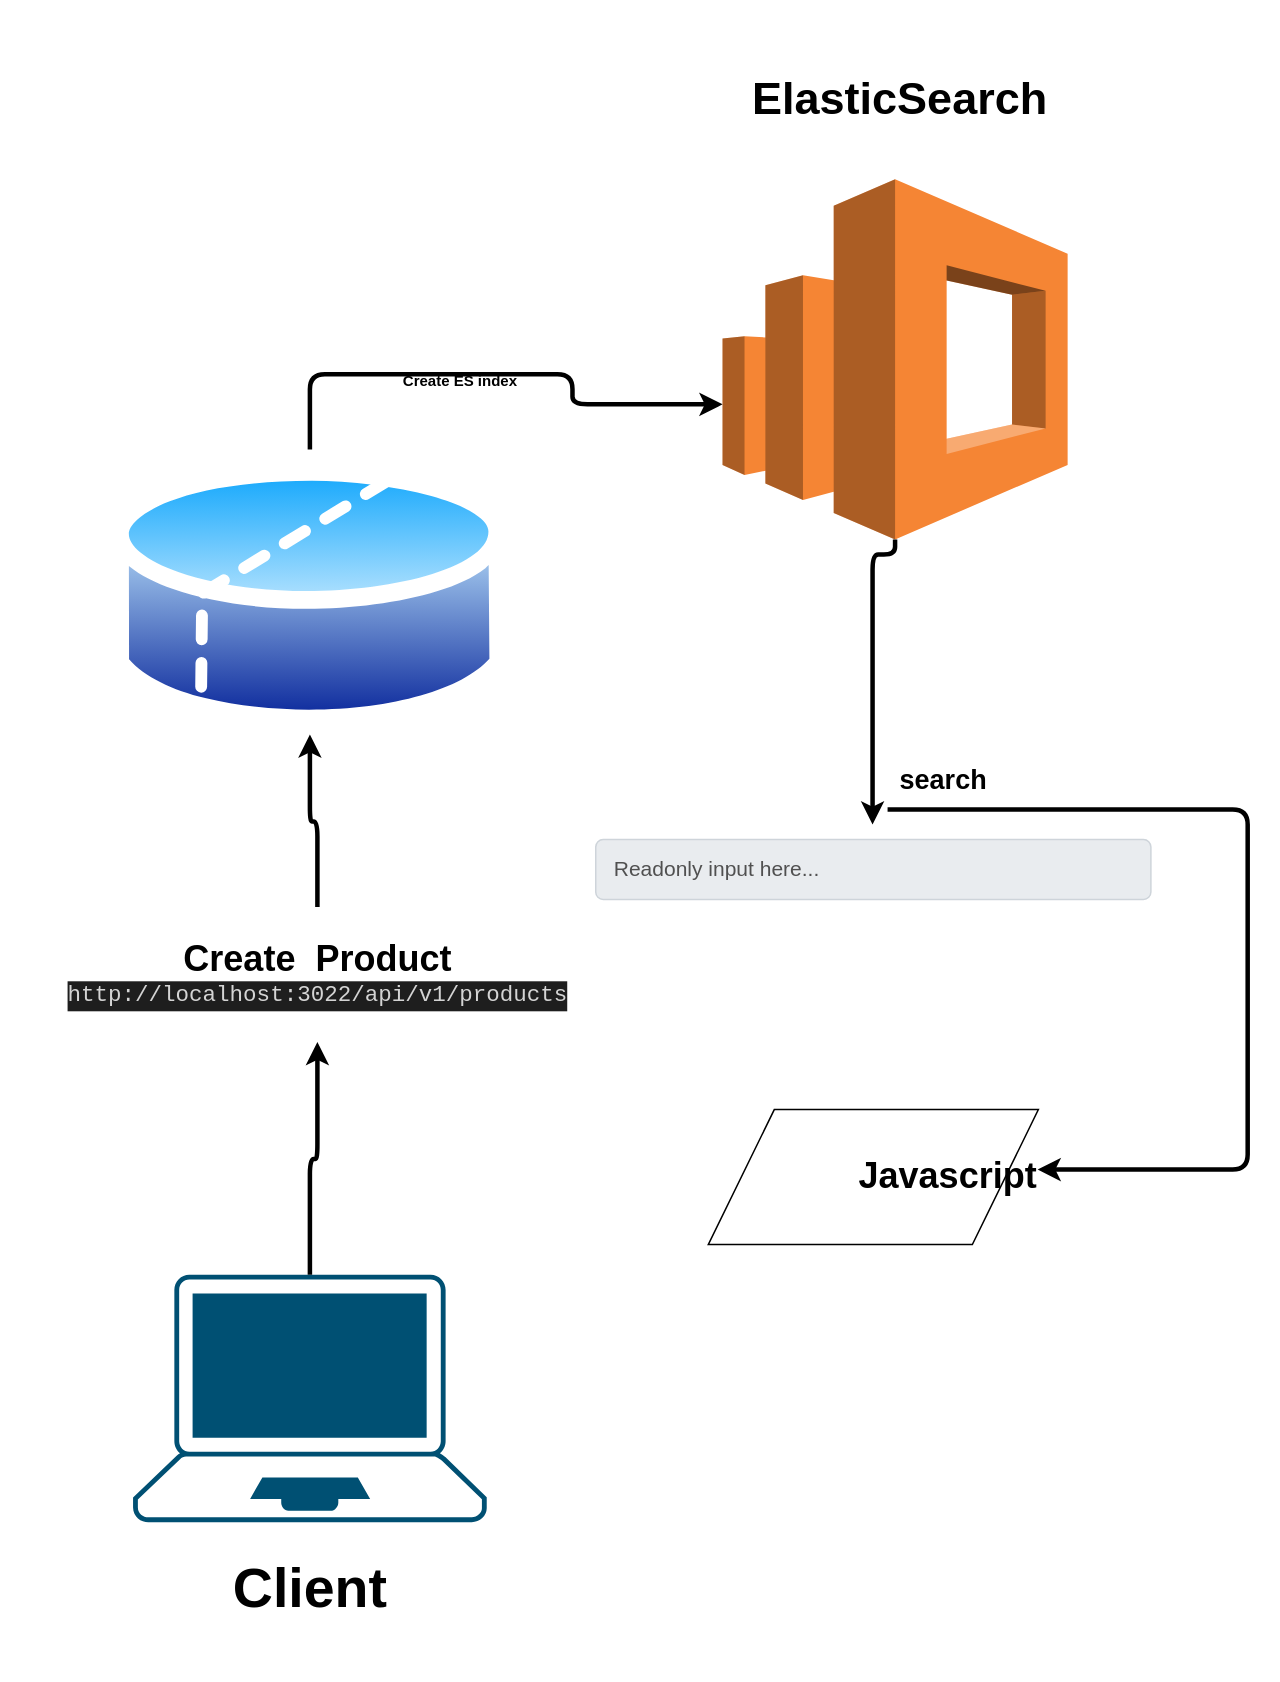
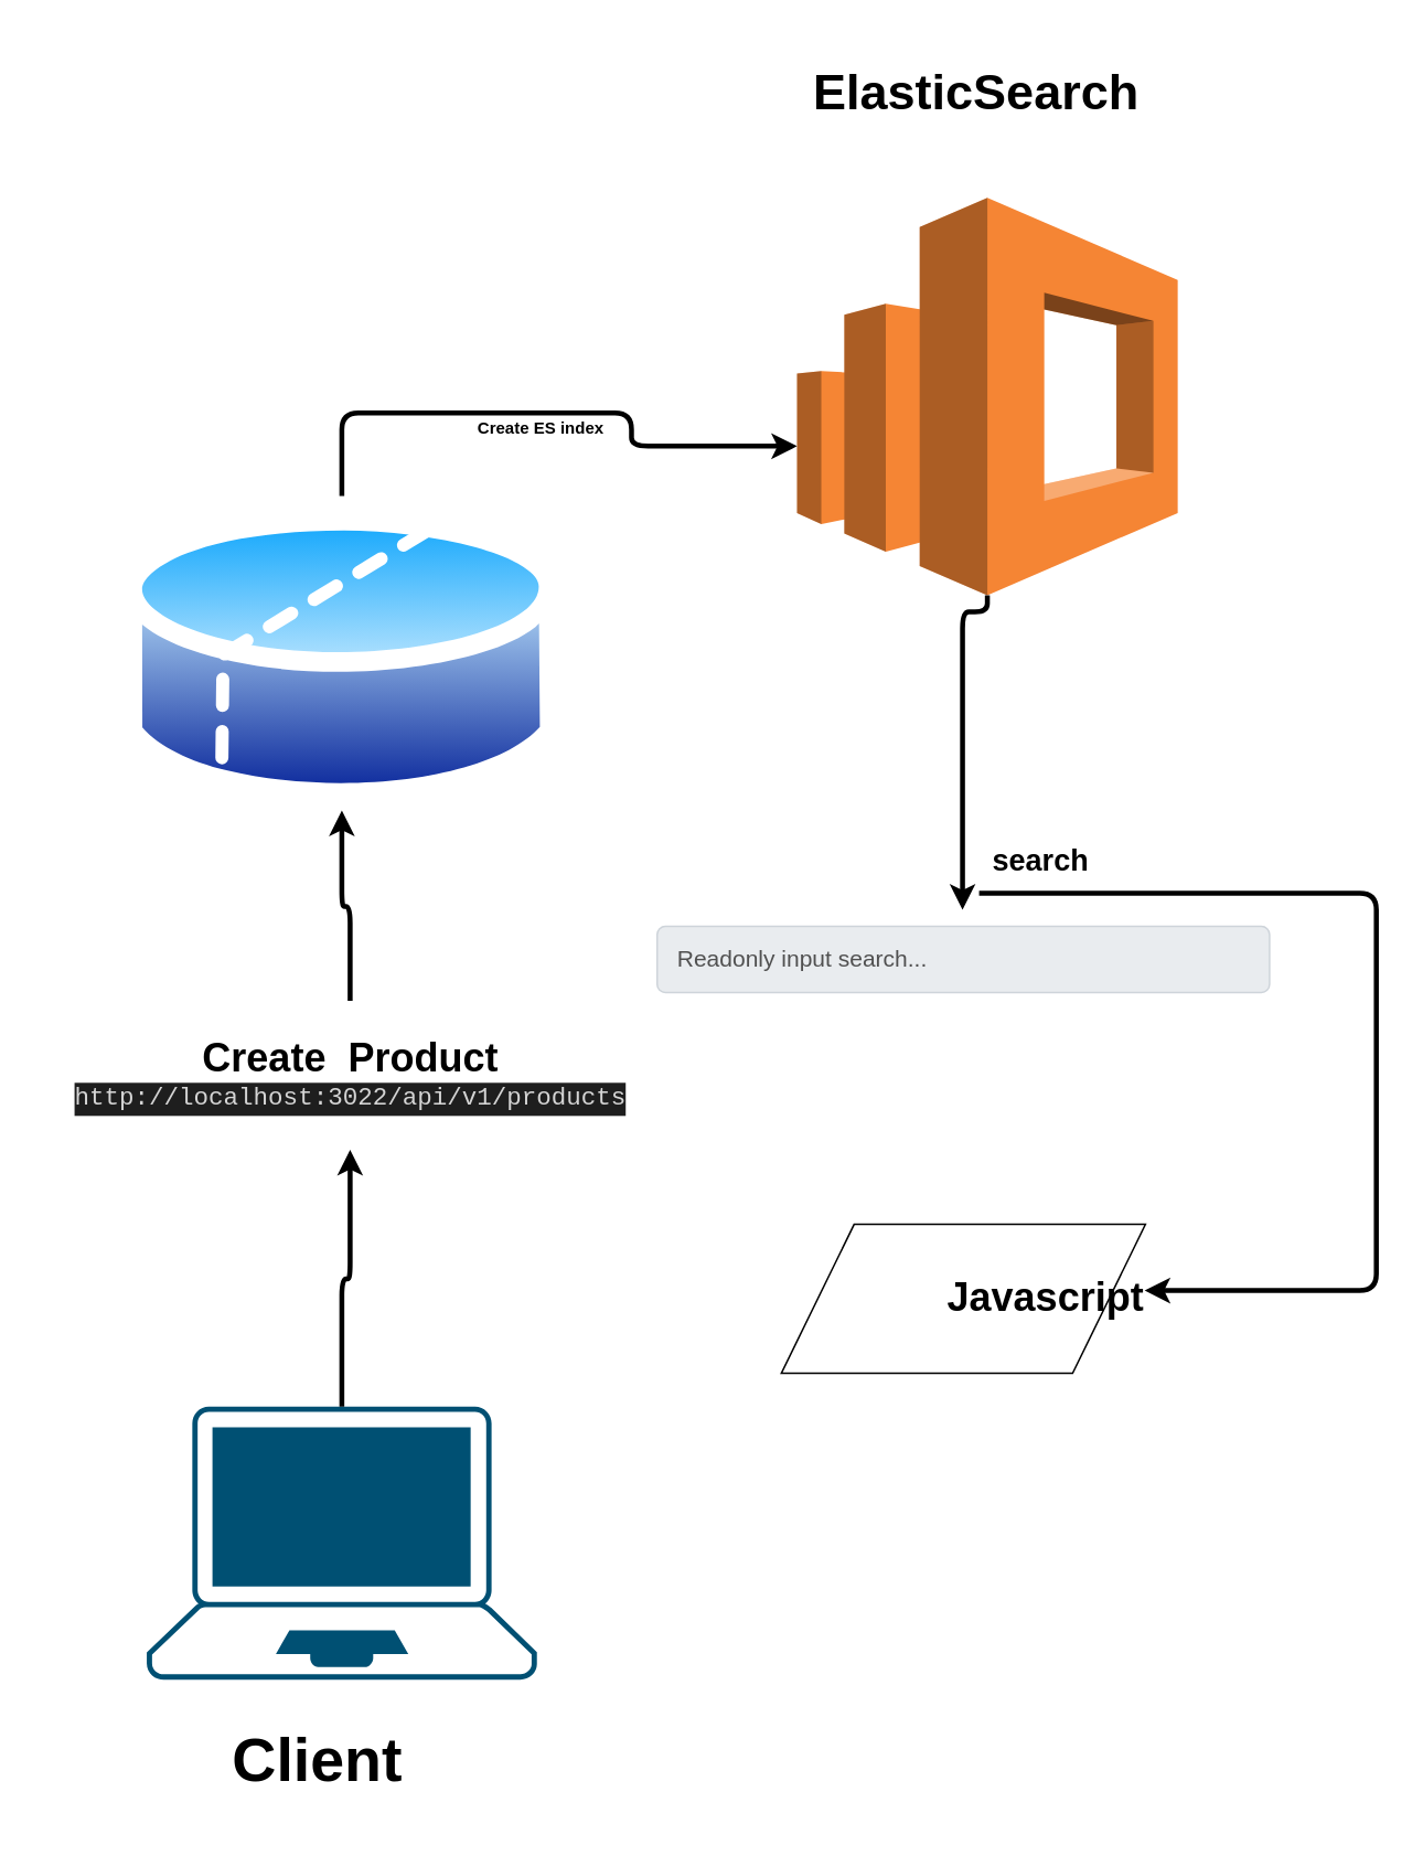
- <mxCell id="10" value="&lt;font style=&quot;font-size: 30px&quot;&gt;ElasticSearch&lt;/font&gt;" style="text;html=1;fontSize=24;fontStyle=1;verticalAlign=middle;align=center;sketch=0;" vertex="1" parent="1"><mxGeometry x="439" y="20" width="320" height="90" as="geometry" /></mxCell>
+ <mxCell id="10" value="&lt;font style=&quot;font-size: 30px&quot;&gt;ElasticSearch&lt;/font&gt;" style="text;html=1;fontSize=24;fontStyle=1;verticalAlign=middle;align=center;sketch=0;" vertex="1" parent="1"><mxGeometry x="429" y="10" width="320" height="90" as="geometry" /></mxCell>
- <mxCell id="17" value="&lt;font style=&quot;font-size: 10px&quot;&gt;Create ES index&lt;/font&gt;" style="text;strokeColor=none;fillColor=none;html=1;fontSize=24;fontStyle=1;verticalAlign=middle;align=center;sketch=0;" vertex="1" parent="1"><mxGeometry x="242" y="236" width="128" height="26" as="geometry" /></mxCell>
+ <mxCell id="17" value="&lt;font style=&quot;font-size: 10px&quot;&gt;Create ES index&lt;/font&gt;" style="text;strokeColor=none;fillColor=none;html=1;fontSize=24;fontStyle=1;verticalAlign=middle;align=center;sketch=0;" vertex="1" parent="1"><mxGeometry x="262" y="241" width="128" height="26" as="geometry" /></mxCell>
- <mxCell id="3" value="Readonly input here..." style="html=1;shadow=0;dashed=0;shape=mxgraph.bootstrap.rrect;rSize=5;strokeColor=#CED4DA;strokeWidth=1;fillColor=#E9ECEF;fontColor=#505050;whiteSpace=wrap;align=left;verticalAlign=middle;spacingLeft=10;fontSize=14;" vertex="1" parent="1"><mxGeometry x="396.5" y="559" width="370" height="40" as="geometry" /></mxCell>
+ <mxCell id="3" value="Readonly input search..." style="html=1;shadow=0;dashed=0;shape=mxgraph.bootstrap.rrect;rSize=5;strokeColor=#CED4DA;strokeWidth=1;fillColor=#E9ECEF;fontColor=#505050;whiteSpace=wrap;align=left;verticalAlign=middle;spacingLeft=10;fontSize=14;" vertex="1" parent="1"><mxGeometry x="396.5" y="559" width="370" height="40" as="geometry" /></mxCell>
- <mxCell id="11" value="&lt;font style=&quot;font-size: 37px&quot;&gt;Client&lt;/font&gt;" style="text;strokeColor=none;fillColor=none;html=1;fontSize=24;fontStyle=1;verticalAlign=middle;align=center;sketch=0;" vertex="1" parent="1"><mxGeometry x="121" y="1019" width="170" height="80" as="geometry" /></mxCell>
+ <mxCell id="11" value="&lt;font style=&quot;font-size: 37px&quot;&gt;Client&lt;/font&gt;" style="text;strokeColor=none;fillColor=none;html=1;fontSize=24;fontStyle=1;verticalAlign=middle;align=center;sketch=0;" vertex="1" parent="1"><mxGeometry x="106" y="1024" width="170" height="80" as="geometry" /></mxCell>
